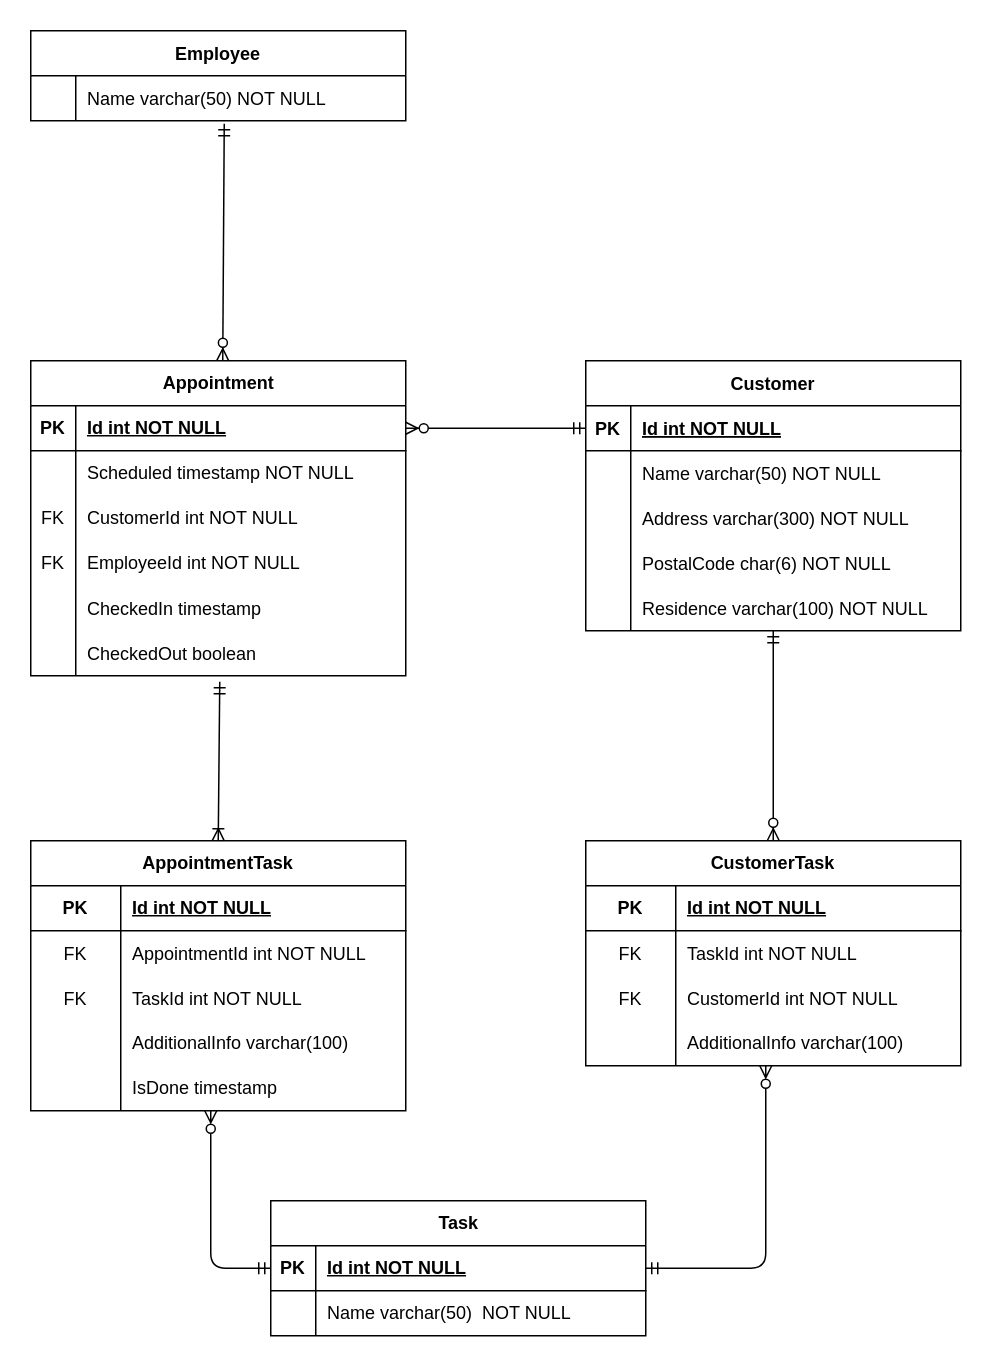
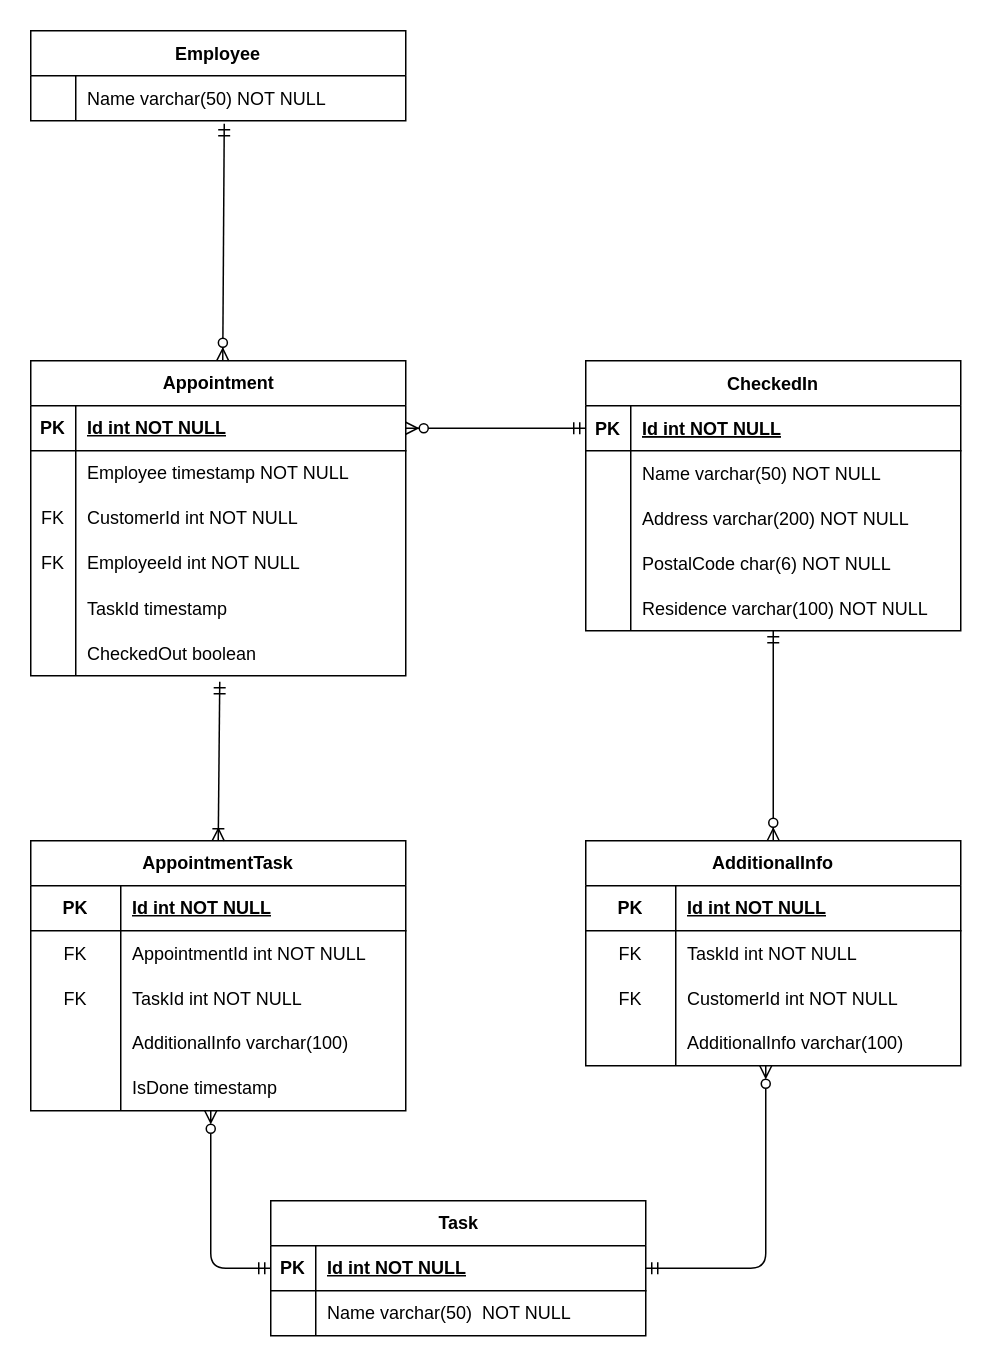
- <mxCell id="6" value="Customer" style="shape=table;startSize=30;container=1;collapsible=1;childLayout=tableLayout;fixedRows=1;rowLines=0;fontStyle=1;align=center;resizeLast=1;" parent="1" vertex="1"><mxGeometry x="390" y="240" width="250" height="180" as="geometry" /></mxCell>
+ <mxCell id="6" value="CheckedIn" style="shape=table;startSize=30;container=1;collapsible=1;childLayout=tableLayout;fixedRows=1;rowLines=0;fontStyle=1;align=center;resizeLast=1;" parent="1" vertex="1"><mxGeometry x="390" y="240" width="250" height="180" as="geometry" /></mxCell>
- <mxCell id="28" value="Scheduled timestamp NOT NULL" style="shape=partialRectangle;connectable=0;fillColor=none;top=0;left=0;bottom=0;right=0;align=left;spacingLeft=6;overflow=hidden;whiteSpace=wrap;html=1;" parent="26" vertex="1"><mxGeometry x="30" width="220" height="30" as="geometry"><mxRectangle width="220" height="30" as="alternateBounds" /></mxGeometry></mxCell>
+ <mxCell id="28" value="Employee timestamp NOT NULL" style="shape=partialRectangle;connectable=0;fillColor=none;top=0;left=0;bottom=0;right=0;align=left;spacingLeft=6;overflow=hidden;whiteSpace=wrap;html=1;" parent="26" vertex="1"><mxGeometry x="30" width="220" height="30" as="geometry"><mxRectangle width="220" height="30" as="alternateBounds" /></mxGeometry></mxCell>
- <mxCell id="15" value="Address varchar(300) NOT NULL" style="shape=partialRectangle;connectable=0;fillColor=none;top=0;left=0;bottom=0;right=0;align=left;spacingLeft=6;overflow=hidden;" parent="13" vertex="1"><mxGeometry x="30" width="220" height="30" as="geometry"><mxRectangle width="220" height="30" as="alternateBounds" /></mxGeometry></mxCell>
+ <mxCell id="15" value="Address varchar(200) NOT NULL" style="shape=partialRectangle;connectable=0;fillColor=none;top=0;left=0;bottom=0;right=0;align=left;spacingLeft=6;overflow=hidden;" parent="13" vertex="1"><mxGeometry x="30" width="220" height="30" as="geometry"><mxRectangle width="220" height="30" as="alternateBounds" /></mxGeometry></mxCell>
- <mxCell id="37" value="CheckedIn timestamp" style="shape=partialRectangle;connectable=0;fillColor=none;top=0;left=0;bottom=0;right=0;align=left;spacingLeft=6;overflow=hidden;" parent="35" vertex="1"><mxGeometry x="30" width="220" height="30" as="geometry"><mxRectangle width="220" height="30" as="alternateBounds" /></mxGeometry></mxCell>
+ <mxCell id="37" value="TaskId timestamp" style="shape=partialRectangle;connectable=0;fillColor=none;top=0;left=0;bottom=0;right=0;align=left;spacingLeft=6;overflow=hidden;" parent="35" vertex="1"><mxGeometry x="30" width="220" height="30" as="geometry"><mxRectangle width="220" height="30" as="alternateBounds" /></mxGeometry></mxCell>
- <mxCell id="64" value="CustomerTask" style="shape=table;startSize=30;container=1;collapsible=1;childLayout=tableLayout;fixedRows=1;rowLines=0;fontStyle=1;align=center;resizeLast=1;html=1;whiteSpace=wrap;" parent="1" vertex="1"><mxGeometry x="390" y="560" width="250" height="150" as="geometry" /></mxCell>
+ <mxCell id="64" value="AdditionalInfo" style="shape=table;startSize=30;container=1;collapsible=1;childLayout=tableLayout;fixedRows=1;rowLines=0;fontStyle=1;align=center;resizeLast=1;html=1;whiteSpace=wrap;" parent="1" vertex="1"><mxGeometry x="390" y="560" width="250" height="150" as="geometry" /></mxCell>
